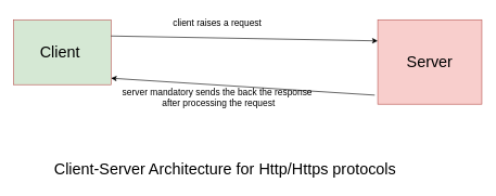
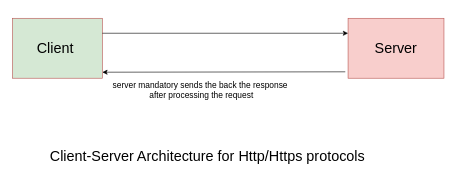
- <mxCell id="5" value="&lt;font style=&quot;font-size: 14px;&quot;&gt;client raises a request&amp;nbsp;&lt;/font&gt;" style="text;html=1;align=center;verticalAlign=middle;resizable=0;points=[];autosize=1;strokeColor=none;fillColor=none;" vertex="1" parent="1"><mxGeometry x="255" y="20" width="160" height="30" as="geometry" /></mxCell>
- <mxCell id="3" value="&lt;font style=&quot;font-size: 24px;&quot;&gt;Server&lt;/font&gt;" style="rounded=0;whiteSpace=wrap;html=1;fillColor=#f8cecc;strokeColor=#b85450;" vertex="1" parent="1"><mxGeometry x="580" y="30" width="160" height="130" as="geometry" /></mxCell>
+ <mxCell id="3" value="&lt;font style=&quot;font-size: 24px;&quot;&gt;Server&lt;/font&gt;" style="rounded=0;whiteSpace=wrap;html=1;fillColor=#f8cecc;strokeColor=#b85450;" vertex="1" parent="1"><mxGeometry x="580" y="30" width="160" height="100" as="geometry" /></mxCell>
